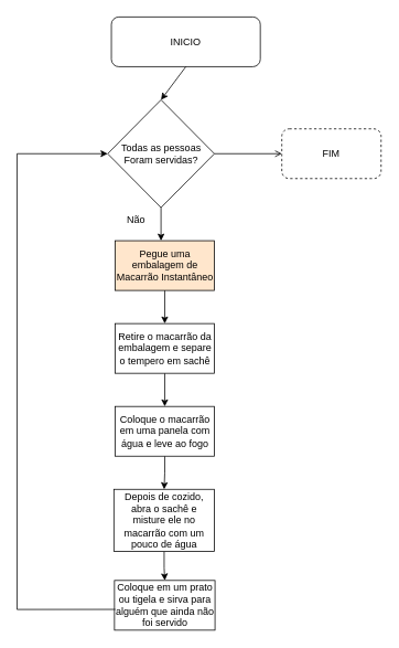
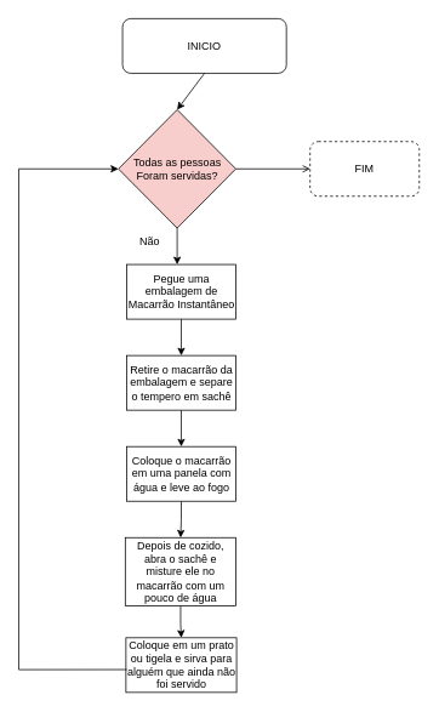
- <mxCell id="6" value="Todas as pessoas&lt;br&gt;Foram servidas?" style="rhombus;whiteSpace=wrap;html=1;" vertex="1" parent="1"><mxGeometry x="129.5" y="120" width="129" height="130" as="geometry" /></mxCell>
+ <mxCell id="6" value="Todas as pessoas&lt;br&gt;Foram servidas?" style="rhombus;whiteSpace=wrap;html=1;fillColor=#f8cecc;" vertex="1" parent="1"><mxGeometry x="129.5" y="120" width="129" height="130" as="geometry" /></mxCell>
- <mxCell id="10" value="Pegue uma embalagem de Macarrão Instantâneo" style="rounded=0;whiteSpace=wrap;html=1;fillColor=#ffe6cc;" vertex="1" parent="1"><mxGeometry x="138.5" y="290" width="120" height="60" as="geometry" /></mxCell>
+ <mxCell id="10" value="Pegue uma embalagem de Macarrão Instantâneo" style="rounded=0;whiteSpace=wrap;html=1;" vertex="1" parent="1"><mxGeometry x="138.5" y="290" width="120" height="60" as="geometry" /></mxCell>
